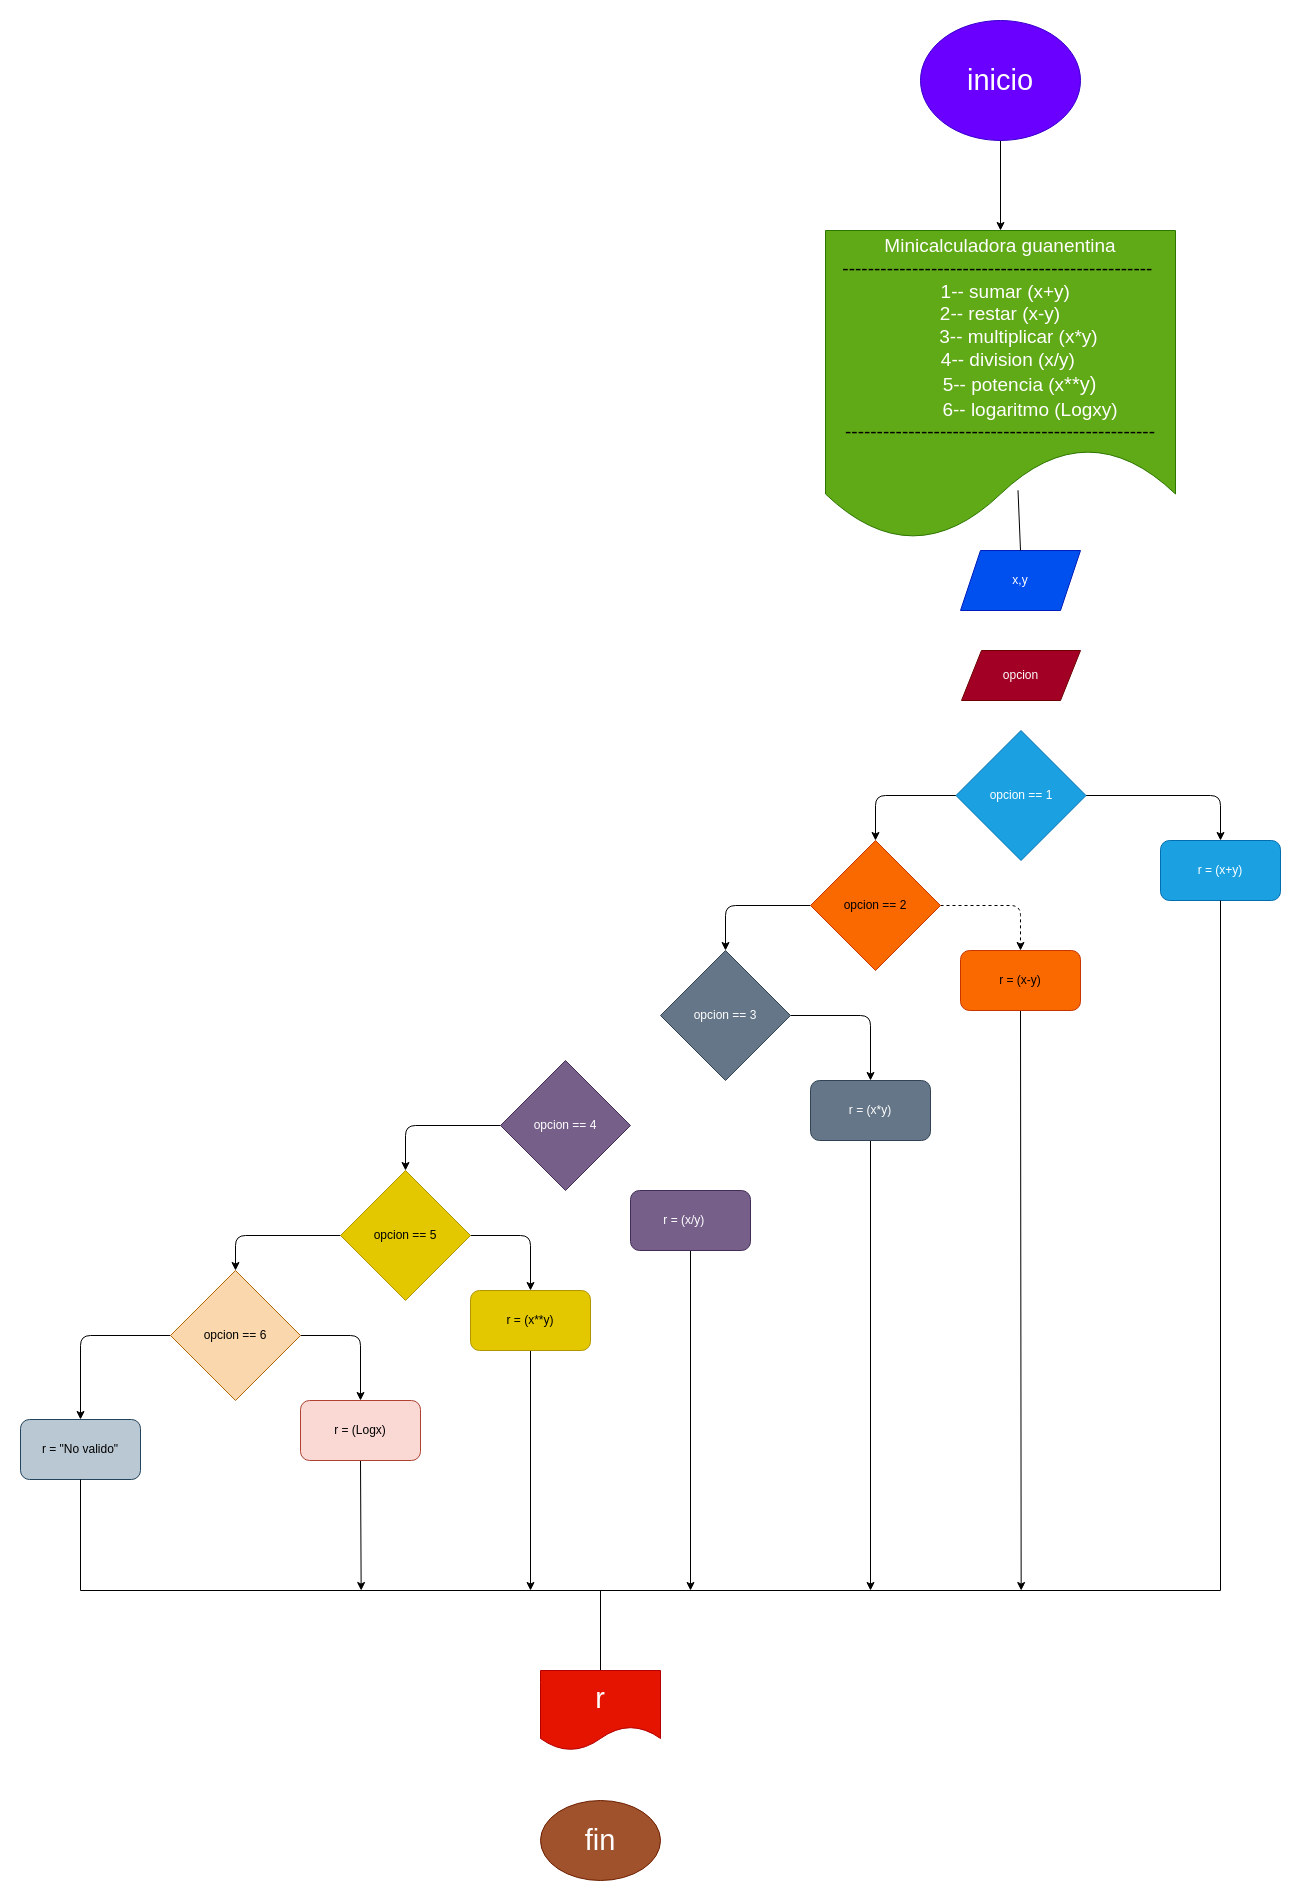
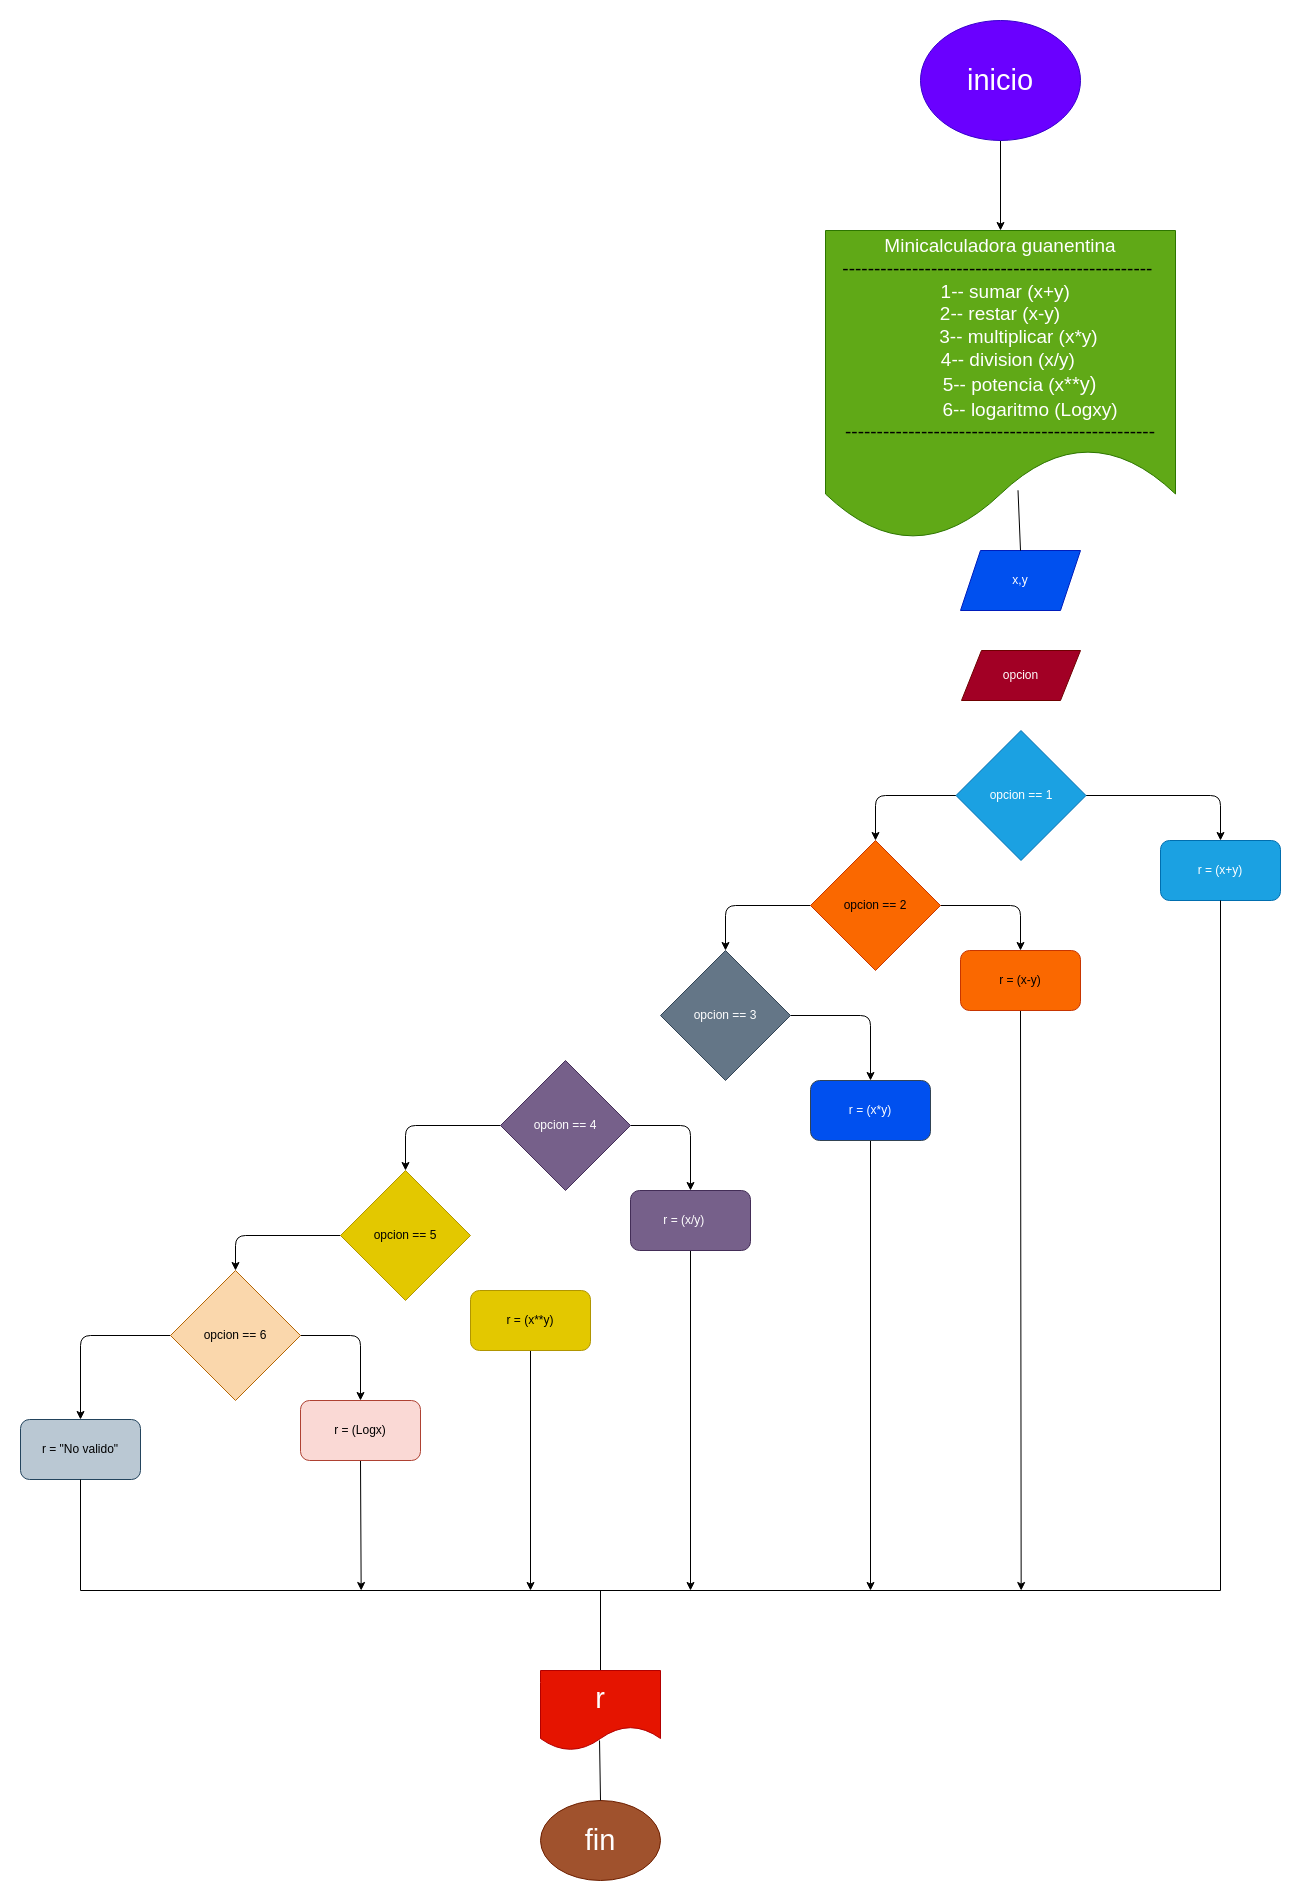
- <mxCell id="12" style="edgeStyle=none;html=1;exitX=1;exitY=0.5;exitDx=0;exitDy=0;entryX=0.5;entryY=0;entryDx=0;entryDy=0;dashed=1;" parent="1" source="14" target="16" edge="1"><mxGeometry relative="1" as="geometry"><mxPoint x="1030" y="830" as="targetPoint" /><Array as="points"><mxPoint x="1020" y="905" /></Array></mxGeometry></mxCell>
+ <mxCell id="12" style="edgeStyle=none;html=1;exitX=1;exitY=0.5;exitDx=0;exitDy=0;entryX=0.5;entryY=0;entryDx=0;entryDy=0;" parent="1" source="14" target="16" edge="1"><mxGeometry relative="1" as="geometry"><mxPoint x="1030" y="830" as="targetPoint" /><Array as="points"><mxPoint x="1020" y="905" /></Array></mxGeometry></mxCell>
- <mxCell id="20" value="r = (x*y)" style="rounded=1;whiteSpace=wrap;html=1;fillColor=#647687;fontColor=#ffffff;strokeColor=#314354;" parent="1" vertex="1"><mxGeometry x="810" y="1080" width="120" height="60" as="geometry" /></mxCell>
+ <mxCell id="20" value="r = (x*y)" style="rounded=1;whiteSpace=wrap;html=1;fillColor=#0050ef;fontColor=#ffffff;strokeColor=#314354;" parent="1" vertex="1"><mxGeometry x="810" y="1080" width="120" height="60" as="geometry" /></mxCell>
+ <mxCell id="21" style="edgeStyle=none;html=1;exitX=1;exitY=0.5;exitDx=0;exitDy=0;entryX=0.5;entryY=0;entryDx=0;entryDy=0;" parent="1" source="23" target="25" edge="1"><mxGeometry relative="1" as="geometry"><mxPoint x="770" y="1130" as="targetPoint" /><Array as="points"><mxPoint x="690" y="1125" /></Array></mxGeometry></mxCell>
- <mxCell id="26" style="edgeStyle=none;html=1;exitX=1;exitY=0.5;exitDx=0;exitDy=0;entryX=0.5;entryY=0;entryDx=0;entryDy=0;" parent="1" source="28" target="30" edge="1"><mxGeometry relative="1" as="geometry"><mxPoint x="570" y="1235" as="targetPoint" /><Array as="points"><mxPoint x="530" y="1235" /></Array></mxGeometry></mxCell>
+ <mxCell id="44" value="" style="endArrow=none;html=1;fontSize=29;fontColor=#000000;entryX=0.492;entryY=0.875;entryDx=0;entryDy=0;entryPerimeter=0;exitX=0.5;exitY=0;exitDx=0;exitDy=0;" edge="1" parent="1" source="43" target="42"><mxGeometry width="50" height="50" relative="1" as="geometry"><mxPoint x="670" y="1810" as="sourcePoint" /><mxPoint x="720" y="1760" as="targetPoint" /></mxGeometry></mxCell>
